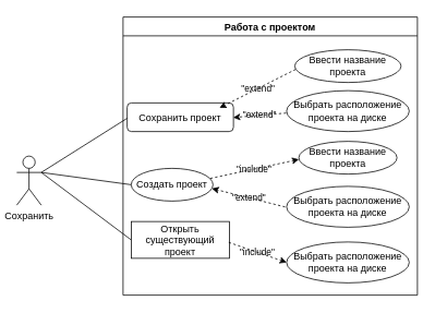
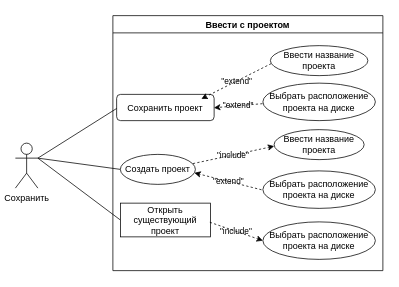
- <mxCell id="6" value="Работа с проектом" style="swimlane;" parent="1" vertex="1"><mxGeometry x="150" y="20" width="360" height="340" as="geometry" /></mxCell>
+ <mxCell id="6" value="Ввести с проектом" style="swimlane;" parent="1" vertex="1"><mxGeometry x="150" y="20" width="360" height="340" as="geometry" /></mxCell>
